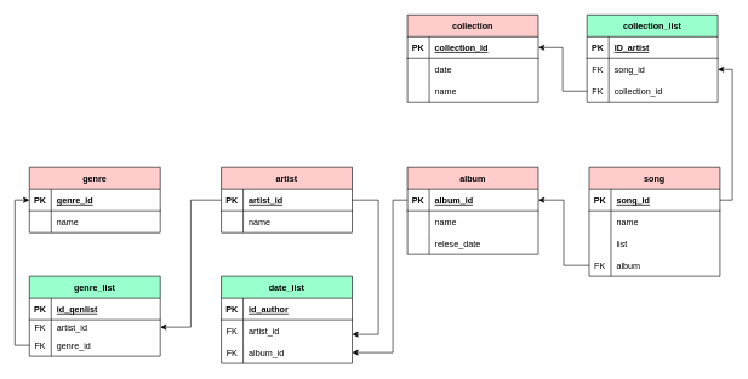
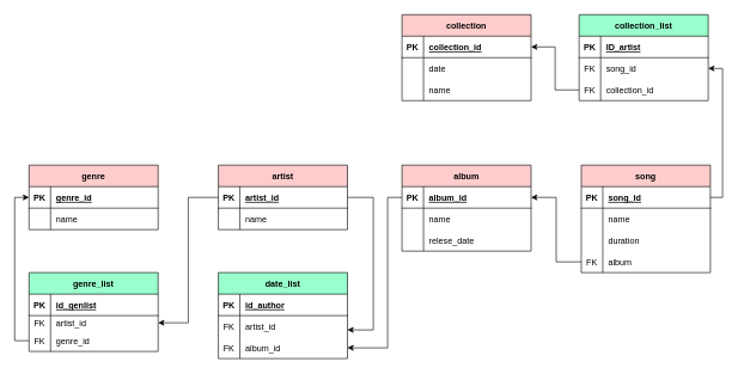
- <mxCell id="35" value="list" style="shape=partialRectangle;connectable=0;fillColor=none;top=0;left=0;bottom=0;right=0;align=left;spacingLeft=6;overflow=hidden;" parent="33" vertex="1"><mxGeometry x="30" width="150" height="30" as="geometry"><mxRectangle width="150" height="30" as="alternateBounds" /></mxGeometry></mxCell>
+ <mxCell id="35" value="duration" style="shape=partialRectangle;connectable=0;fillColor=none;top=0;left=0;bottom=0;right=0;align=left;spacingLeft=6;overflow=hidden;" parent="33" vertex="1"><mxGeometry x="30" width="150" height="30" as="geometry"><mxRectangle width="150" height="30" as="alternateBounds" /></mxGeometry></mxCell>
